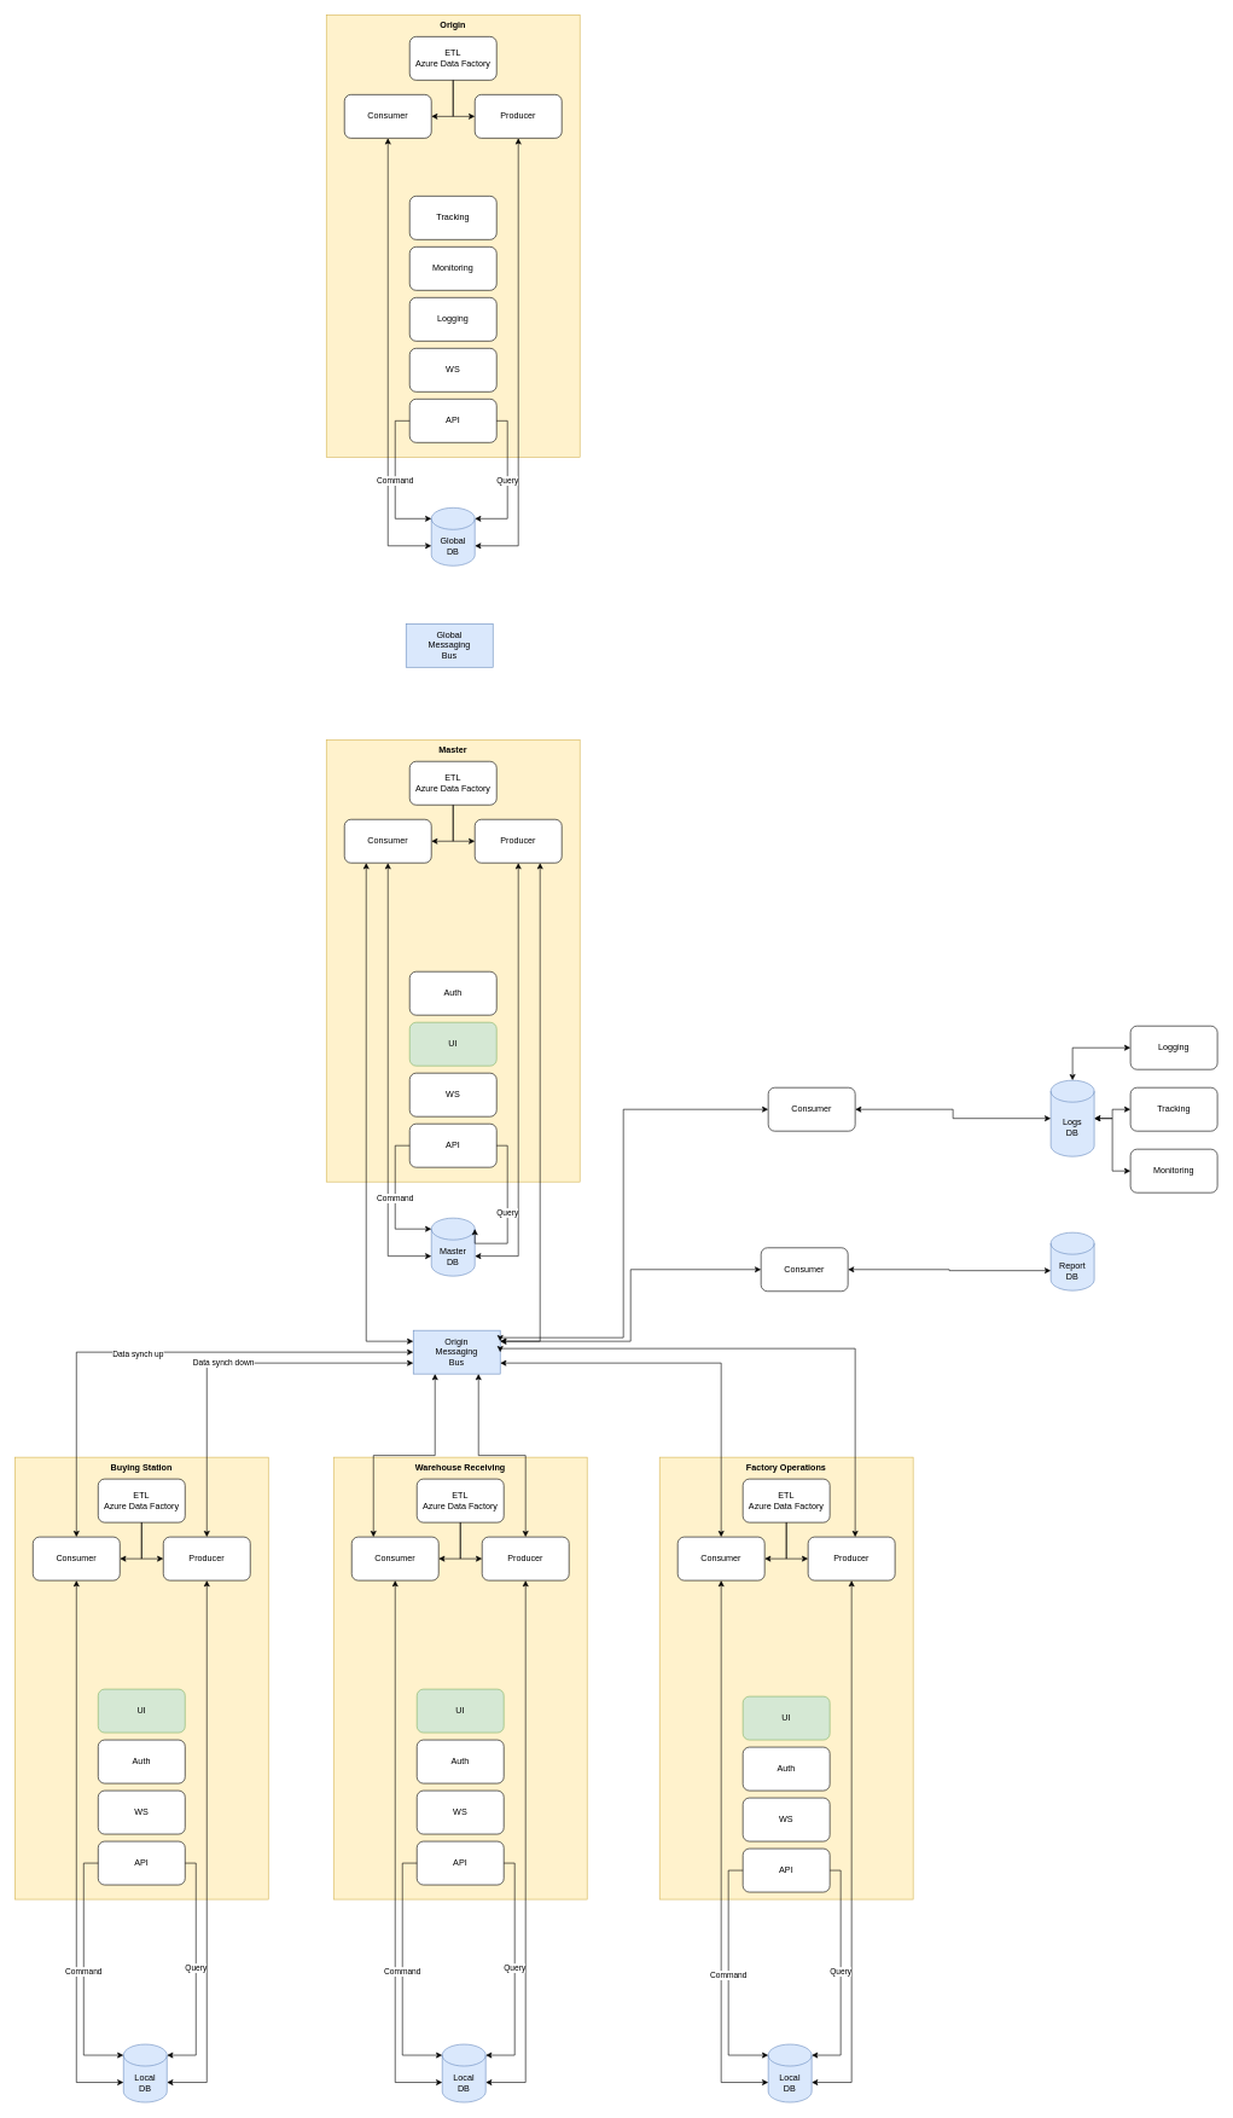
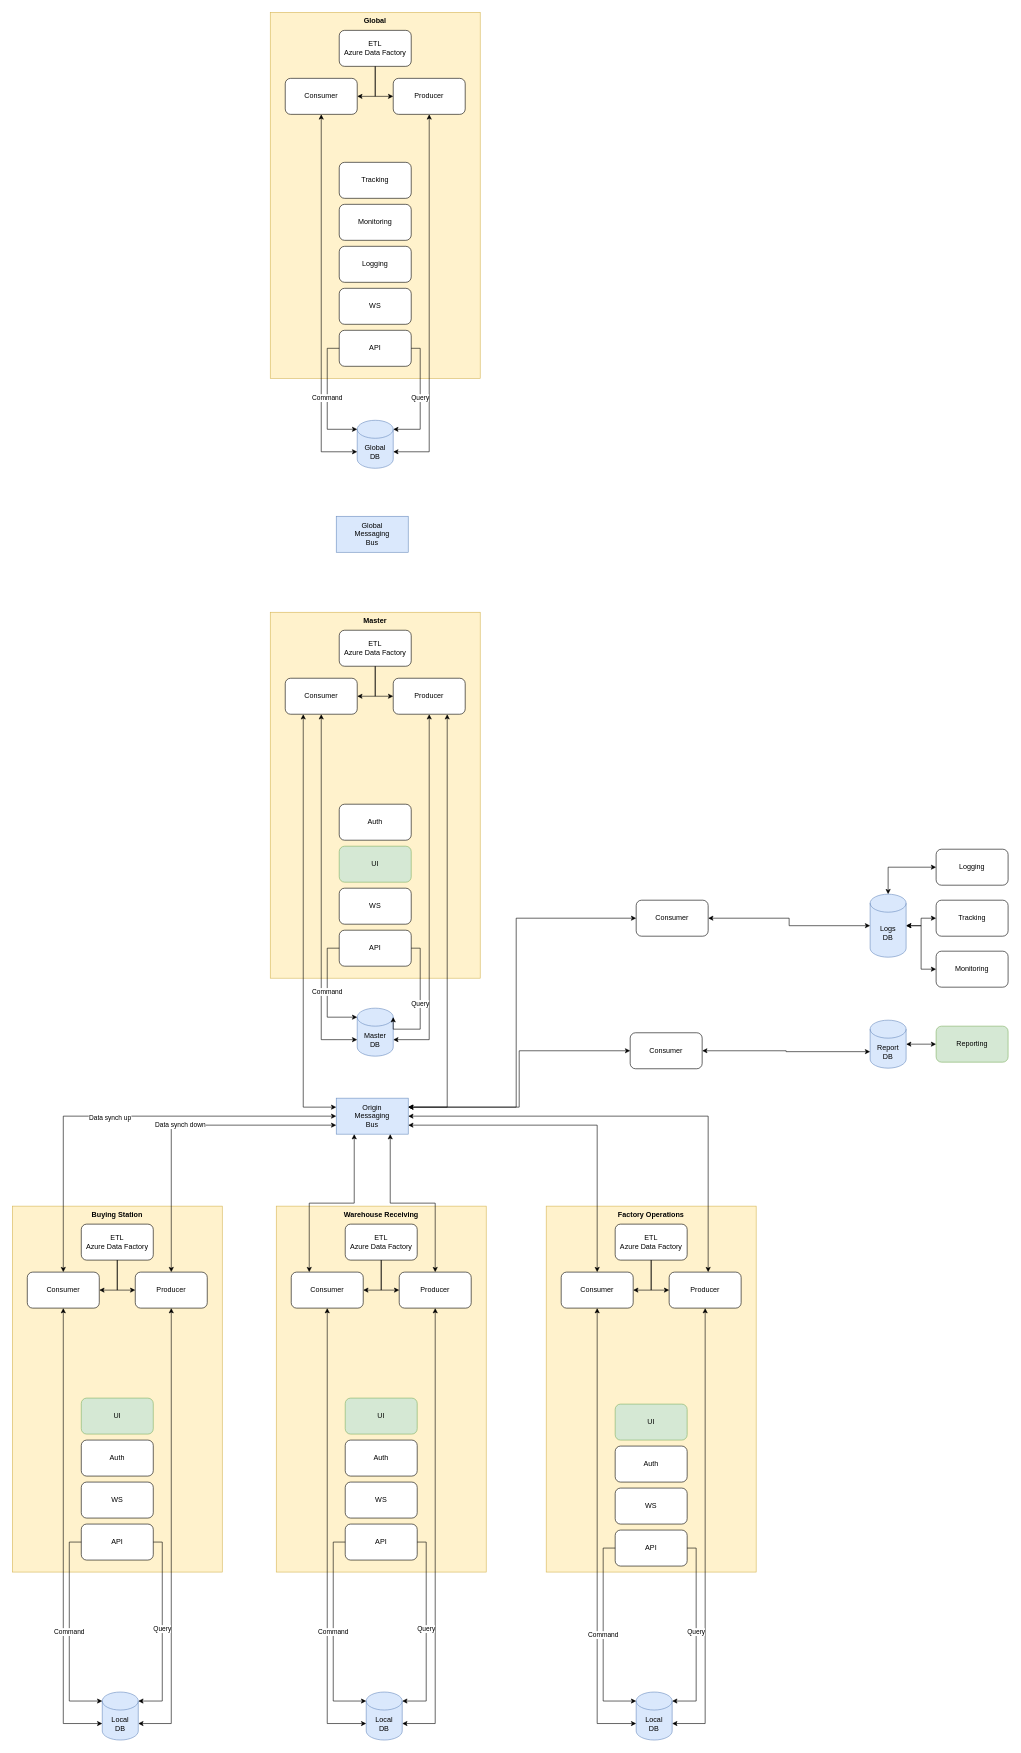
- <mxCell id="80" value="Origin" style="rounded=0;whiteSpace=wrap;html=1;fillColor=#fff2cc;strokeColor=#d6b656;verticalAlign=top;fontStyle=1" vertex="1" parent="79"><mxGeometry width="350" height="610" as="geometry" /></mxCell>
+ <mxCell id="80" value="Global" style="rounded=0;whiteSpace=wrap;html=1;fillColor=#fff2cc;strokeColor=#d6b656;verticalAlign=top;fontStyle=1" vertex="1" parent="79"><mxGeometry width="350" height="610" as="geometry" /></mxCell>
+ <mxCell id="105" style="edgeStyle=orthogonalEdgeStyle;rounded=0;orthogonalLoop=1;jettySize=auto;html=1;startArrow=classic;startFill=1;entryX=1;entryY=0.5;entryDx=0;entryDy=0;entryPerimeter=0;" edge="1" parent="1" source="106" target="107"><mxGeometry relative="1" as="geometry" /></mxCell>
+ <mxCell id="106" value="Reporting" style="rounded=1;whiteSpace=wrap;html=1;fillColor=#d5e8d4;strokeColor=#82b366;" vertex="1" parent="1"><mxGeometry x="1560" y="1710" width="120" height="60" as="geometry" /></mxCell>
- <mxCell id="2" value="Origin&lt;br&gt;Messaging&lt;br&gt;Bus" style="rounded=0;whiteSpace=wrap;html=1;fillColor=#dae8fc;strokeColor=#6c8ebf;" parent="1" vertex="1"><mxGeometry x="570" y="1835" width="120" height="60" as="geometry" /></mxCell>
+ <mxCell id="2" value="Origin&lt;br&gt;Messaging&lt;br&gt;Bus" style="rounded=0;whiteSpace=wrap;html=1;fillColor=#dae8fc;strokeColor=#6c8ebf;" parent="1" vertex="1"><mxGeometry x="560" y="1830" width="120" height="60" as="geometry" /></mxCell>
